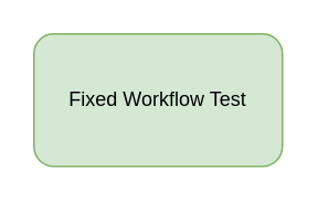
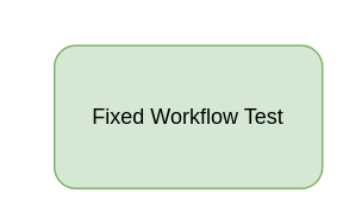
- <mxCell id="2" value="Fixed Workflow Test" style="rounded=1;whiteSpace=wrap;html=1;fillColor=#d5e8d4;strokeColor=#82b366;" vertex="1" parent="1"><mxGeometry x="20" y="20" width="150" height="80" as="geometry" /></mxCell>
+ <mxCell id="2" value="Fixed Workflow Test" style="rounded=1;whiteSpace=wrap;html=1;fillColor=#d5e8d4;strokeColor=#82b366;" vertex="1" parent="1"><mxGeometry x="30" y="25" width="150" height="80" as="geometry" /></mxCell>
